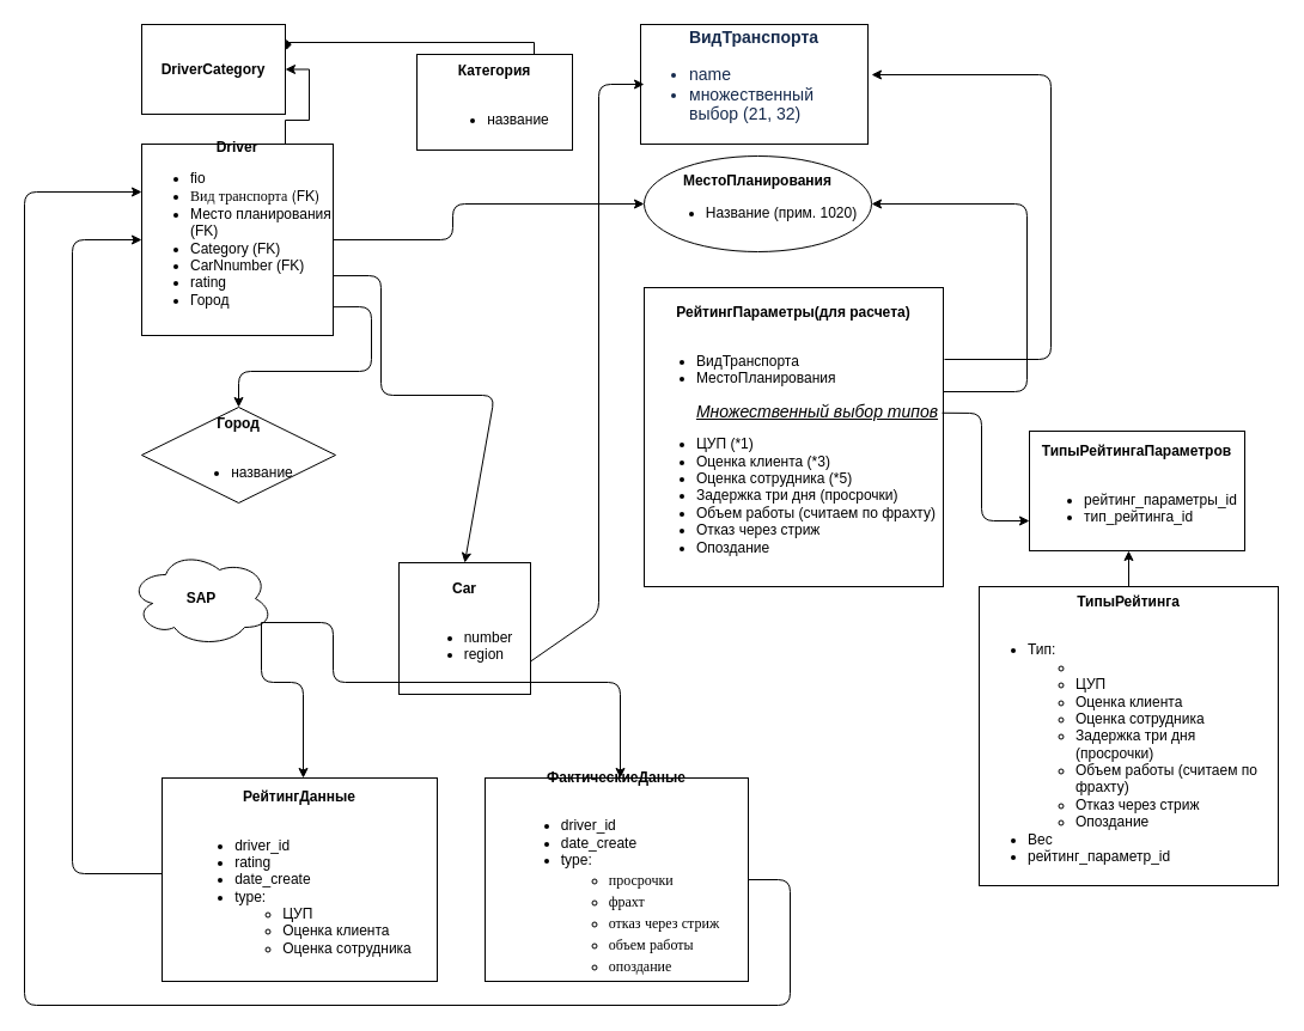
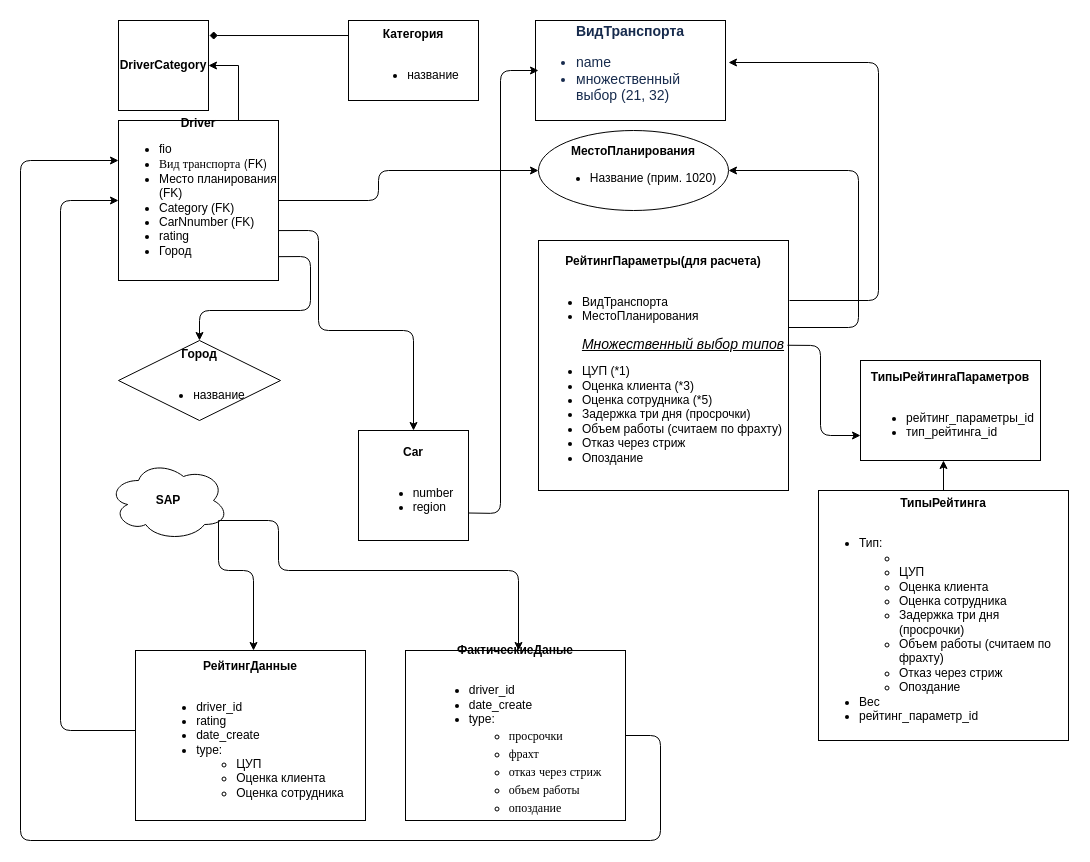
- <mxCell id="28" value="&lt;b&gt;DriverCategory&lt;/b&gt;" style="whiteSpace=wrap;html=1;aspect=fixed;" parent="1" vertex="1"><mxGeometry x="118" y="20" width="120" height="75" as="geometry" /></mxCell>
+ <mxCell id="28" value="&lt;b&gt;DriverCategory&lt;/b&gt;" style="whiteSpace=wrap;html=1;aspect=fixed;" parent="1" vertex="1"><mxGeometry x="118" y="20" width="90" height="90" as="geometry" /></mxCell>
- <mxCell id="14" value="&lt;b&gt;Категория&lt;/b&gt;&lt;br&gt;&lt;br&gt;&lt;div style=&quot;text-align: left&quot;&gt;&lt;ul&gt;&lt;li&gt;&lt;span&gt;название&lt;/span&gt;&lt;/li&gt;&lt;/ul&gt;&lt;/div&gt;" style="rounded=0;whiteSpace=wrap;html=1;" parent="1" vertex="1"><mxGeometry x="348" y="45" width="130" height="80" as="geometry" /></mxCell>
+ <mxCell id="14" value="&lt;b&gt;Категория&lt;/b&gt;&lt;br&gt;&lt;br&gt;&lt;div style=&quot;text-align: left&quot;&gt;&lt;ul&gt;&lt;li&gt;&lt;span&gt;название&lt;/span&gt;&lt;/li&gt;&lt;/ul&gt;&lt;/div&gt;" style="rounded=0;whiteSpace=wrap;html=1;" parent="1" vertex="1"><mxGeometry x="348" y="20" width="130" height="80" as="geometry" /></mxCell>
- <mxCell id="2" value="&lt;b&gt;Car&lt;/b&gt;&lt;br&gt;&lt;br&gt;&lt;div style=&quot;text-align: left&quot;&gt;&lt;ul&gt;&lt;li&gt;&lt;span&gt;number&lt;/span&gt;&lt;/li&gt;&lt;li&gt;&lt;span&gt;region&lt;/span&gt;&lt;/li&gt;&lt;/ul&gt;&lt;/div&gt;" style="whiteSpace=wrap;html=1;aspect=fixed;" parent="1" vertex="1"><mxGeometry x="333" y="470" width="110" height="110" as="geometry" /></mxCell>
+ <mxCell id="2" value="&lt;b&gt;Car&lt;/b&gt;&lt;br&gt;&lt;br&gt;&lt;div style=&quot;text-align: left&quot;&gt;&lt;ul&gt;&lt;li&gt;&lt;span&gt;number&lt;/span&gt;&lt;/li&gt;&lt;li&gt;&lt;span&gt;region&lt;/span&gt;&lt;/li&gt;&lt;/ul&gt;&lt;/div&gt;" style="whiteSpace=wrap;html=1;aspect=fixed;" parent="1" vertex="1"><mxGeometry x="358" y="430" width="110" height="110" as="geometry" /></mxCell>
